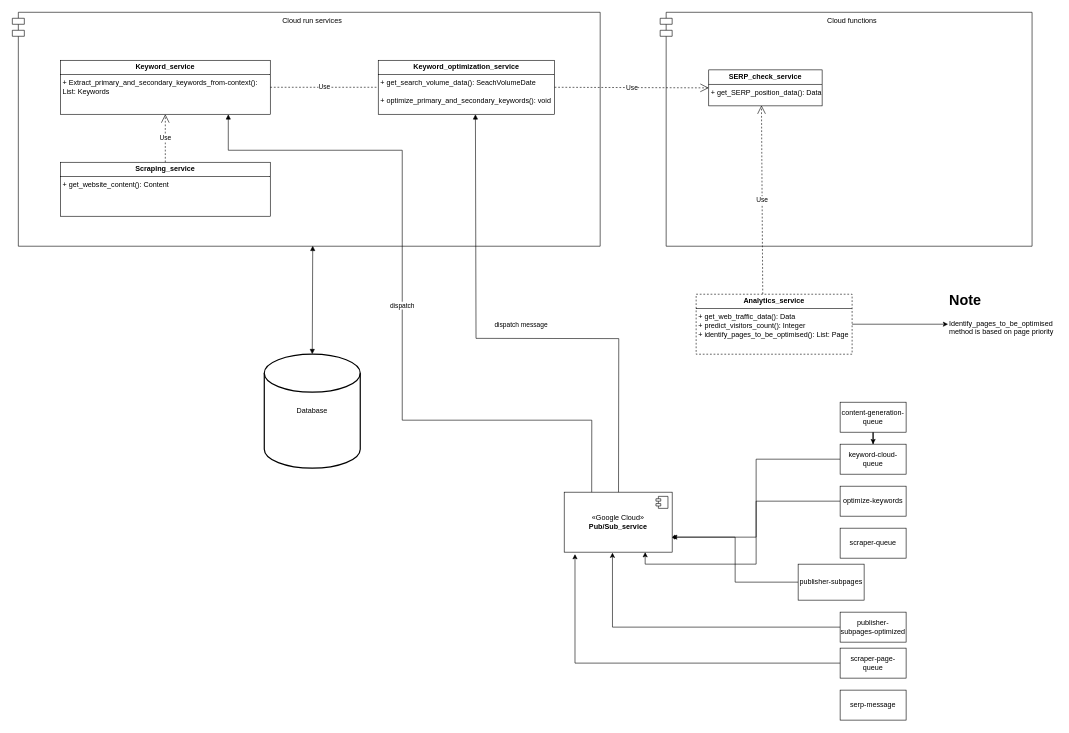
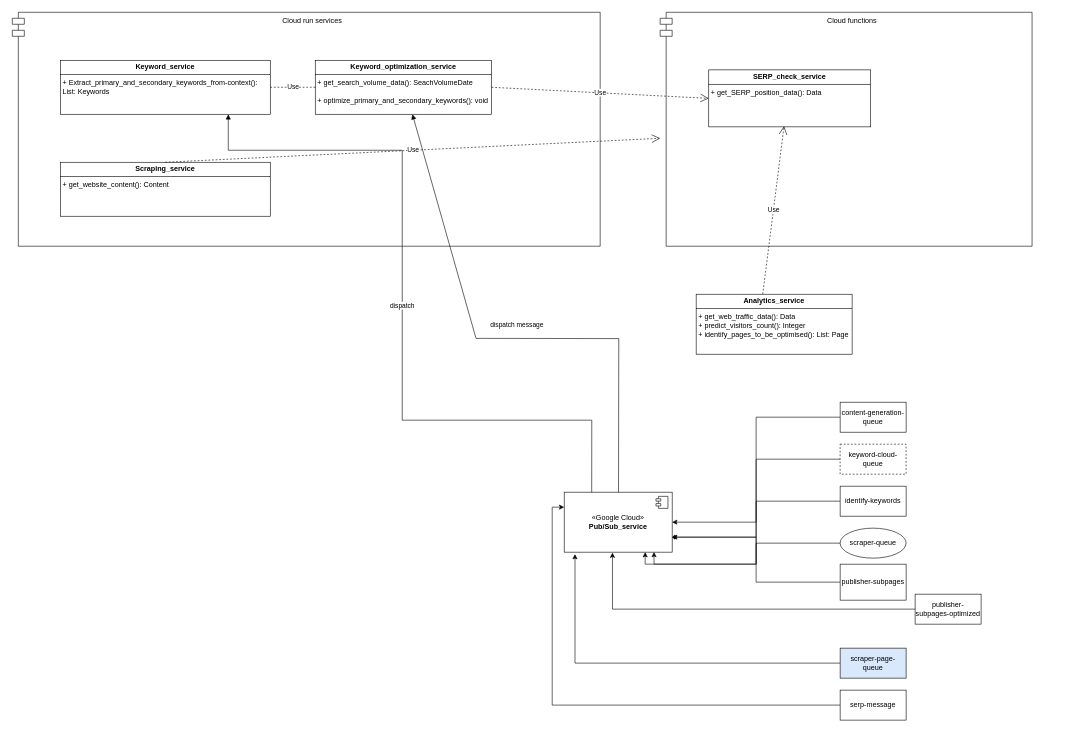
- <mxCell id="7" value="&lt;p style=&quot;margin:0px;margin-top:4px;text-align:center;&quot;&gt;&lt;b&gt;Keyword_optimization_service&lt;/b&gt;&lt;/p&gt;&lt;hr size=&quot;1&quot; style=&quot;border-style:solid;&quot;&gt;&lt;p style=&quot;margin:0px;margin-left:4px;&quot;&gt;&lt;/p&gt;&lt;p style=&quot;margin:0px;margin-left:4px;&quot;&gt;+ get_search_volume_data(): SeachVolumeDate&lt;/p&gt;&lt;p style=&quot;margin:0px;margin-left:4px;&quot;&gt;&lt;br&gt;&lt;/p&gt;&lt;p style=&quot;margin:0px;margin-left:4px;&quot;&gt;+ optimize_primary_and_secondary_keywords(): void&lt;/p&gt;" style="verticalAlign=top;align=left;overflow=fill;html=1;whiteSpace=wrap;" parent="1" vertex="1"><mxGeometry x="630" y="100" width="294" height="90" as="geometry" /></mxCell>
+ <mxCell id="7" value="&lt;p style=&quot;margin:0px;margin-top:4px;text-align:center;&quot;&gt;&lt;b&gt;Keyword_optimization_service&lt;/b&gt;&lt;/p&gt;&lt;hr size=&quot;1&quot; style=&quot;border-style:solid;&quot;&gt;&lt;p style=&quot;margin:0px;margin-left:4px;&quot;&gt;&lt;/p&gt;&lt;p style=&quot;margin:0px;margin-left:4px;&quot;&gt;+ get_search_volume_data(): SeachVolumeDate&lt;/p&gt;&lt;p style=&quot;margin:0px;margin-left:4px;&quot;&gt;&lt;br&gt;&lt;/p&gt;&lt;p style=&quot;margin:0px;margin-left:4px;&quot;&gt;+ optimize_primary_and_secondary_keywords(): void&lt;/p&gt;" style="verticalAlign=top;align=left;overflow=fill;html=1;whiteSpace=wrap;" parent="1" vertex="1"><mxGeometry x="525" y="100" width="294" height="90" as="geometry" /></mxCell>
- <mxCell id="6" value="&lt;p style=&quot;margin:0px;margin-top:4px;text-align:center;&quot;&gt;&lt;b&gt;SERP_check_service&lt;/b&gt;&lt;/p&gt;&lt;hr size=&quot;1&quot; style=&quot;border-style:solid;&quot;&gt;&lt;p style=&quot;margin:0px;margin-left:4px;&quot;&gt;&lt;/p&gt;&lt;p style=&quot;margin:0px;margin-left:4px;&quot;&gt;+ get_SERP_position_data(): Data&lt;/p&gt;" style="verticalAlign=top;align=left;overflow=fill;html=1;whiteSpace=wrap;" parent="1" vertex="1"><mxGeometry x="1181" y="116" width="189" height="60" as="geometry" /></mxCell>
+ <mxCell id="6" value="&lt;p style=&quot;margin:0px;margin-top:4px;text-align:center;&quot;&gt;&lt;b&gt;SERP_check_service&lt;/b&gt;&lt;/p&gt;&lt;hr size=&quot;1&quot; style=&quot;border-style:solid;&quot;&gt;&lt;p style=&quot;margin:0px;margin-left:4px;&quot;&gt;&lt;/p&gt;&lt;p style=&quot;margin:0px;margin-left:4px;&quot;&gt;+ get_SERP_position_data(): Data&lt;/p&gt;" style="verticalAlign=top;align=left;overflow=fill;html=1;whiteSpace=wrap;" parent="1" vertex="1"><mxGeometry x="1181" y="116" width="270" height="95" as="geometry" /></mxCell>
- <mxCell id="8" value="Use" style="endArrow=open;endSize=12;dashed=1;html=1;rounded=0;entryX=0.5;entryY=1;entryDx=0;entryDy=0;exitX=0.5;exitY=0;exitDx=0;exitDy=0;" parent="1" source="4" target="3" edge="1"><mxGeometry width="160" relative="1" as="geometry"><mxPoint x="120" y="580" as="sourcePoint" /><mxPoint x="280" y="580" as="targetPoint" /></mxGeometry></mxCell>
+ <mxCell id="8" value="Use" style="endArrow=open;endSize=12;dashed=1;html=1;rounded=0;exitX=0.5;exitY=0;exitDx=0;exitDy=0;" parent="1" source="4" target="5" edge="1"><mxGeometry width="160" relative="1" as="geometry"><mxPoint x="120" y="580" as="sourcePoint" /><mxPoint x="280" y="580" as="targetPoint" /></mxGeometry></mxCell>
- <mxCell id="16" value="" style="endArrow=block;startArrow=block;endFill=1;startFill=1;html=1;rounded=0;entryX=0.5;entryY=0;entryDx=0;entryDy=0;entryPerimeter=0;exitX=0.511;exitY=0.998;exitDx=0;exitDy=0;exitPerimeter=0;" edge="1" parent="1" source="2" target="15"><mxGeometry width="160" relative="1" as="geometry"><mxPoint x="290" y="520" as="sourcePoint" /><mxPoint x="450" y="520" as="targetPoint" /><Array as="points" /></mxGeometry></mxCell>
- <mxCell id="11" value="&lt;p style=&quot;margin:0px;margin-top:4px;text-align:center;&quot;&gt;&lt;b&gt;Analytics_service&lt;/b&gt;&lt;/p&gt;&lt;hr size=&quot;1&quot; style=&quot;border-style:solid;&quot;&gt;&lt;p style=&quot;margin:0px;margin-left:4px;&quot;&gt;&lt;/p&gt;&lt;p style=&quot;margin:0px;margin-left:4px;&quot;&gt;+ get_web_traffic_data(): Data&lt;/p&gt;&lt;p style=&quot;margin:0px;margin-left:4px;&quot;&gt;+ predict_visitors_count(): Integer&lt;/p&gt;&lt;p style=&quot;margin:0px;margin-left:4px;&quot;&gt;+ identify_pages_to_be_optimised(): List: Page&lt;/p&gt;" style="verticalAlign=top;align=left;overflow=fill;html=1;whiteSpace=wrap;dashed=1;" parent="1" vertex="1"><mxGeometry x="1160" y="490" width="260" height="100" as="geometry" /></mxCell>
+ <mxCell id="11" value="&lt;p style=&quot;margin:0px;margin-top:4px;text-align:center;&quot;&gt;&lt;b&gt;Analytics_service&lt;/b&gt;&lt;/p&gt;&lt;hr size=&quot;1&quot; style=&quot;border-style:solid;&quot;&gt;&lt;p style=&quot;margin:0px;margin-left:4px;&quot;&gt;&lt;/p&gt;&lt;p style=&quot;margin:0px;margin-left:4px;&quot;&gt;+ get_web_traffic_data(): Data&lt;/p&gt;&lt;p style=&quot;margin:0px;margin-left:4px;&quot;&gt;+ predict_visitors_count(): Integer&lt;/p&gt;&lt;p style=&quot;margin:0px;margin-left:4px;&quot;&gt;+ identify_pages_to_be_optimised(): List: Page&lt;/p&gt;" style="verticalAlign=top;align=left;overflow=fill;html=1;whiteSpace=wrap;" parent="1" vertex="1"><mxGeometry x="1160" y="490" width="260" height="100" as="geometry" /></mxCell>
- <mxCell id="12" style="edgeStyle=orthogonalEdgeStyle;rounded=0;orthogonalLoop=1;jettySize=auto;html=1;exitX=1;exitY=0.5;exitDx=0;exitDy=0;" parent="1" source="11" target="13" edge="1"><mxGeometry relative="1" as="geometry" /></mxCell>
- <mxCell id="13" value="&lt;h1 style=&quot;margin-top: 0px;&quot;&gt;Note&lt;/h1&gt;&lt;p&gt;Identify_pages_to_be_optimised method is based on page priority&lt;/p&gt;" style="text;html=1;whiteSpace=wrap;overflow=hidden;rounded=0;" parent="1" vertex="1"><mxGeometry x="1580" y="480" width="180" height="120" as="geometry" /></mxCell>
- <mxCell id="15" value="Database" style="strokeWidth=2;html=1;shape=mxgraph.flowchart.database;whiteSpace=wrap;" parent="1" vertex="1"><mxGeometry x="440" y="590" width="160" height="190" as="geometry" /></mxCell>
- <mxCell id="19" style="edgeStyle=orthogonalEdgeStyle;rounded=0;orthogonalLoop=1;jettySize=auto;html=1;" edge="1" parent="1" source="20" target="22"><mxGeometry relative="1" as="geometry" /></mxCell>
+ <mxCell id="19" style="edgeStyle=orthogonalEdgeStyle;rounded=0;orthogonalLoop=1;jettySize=auto;html=1;entryX=1;entryY=0.5;entryDx=0;entryDy=0;" edge="1" parent="1" source="20" target="17"><mxGeometry relative="1" as="geometry" /></mxCell>
- <mxCell id="22" value="keyword-cloud-queue" style="html=1;whiteSpace=wrap;" vertex="1" parent="1"><mxGeometry x="1400" y="740" width="110" height="50" as="geometry" /></mxCell>
+ <mxCell id="22" value="keyword-cloud-queue" style="html=1;whiteSpace=wrap;dashed=1;" vertex="1" parent="1"><mxGeometry x="1400" y="740" width="110" height="50" as="geometry" /></mxCell>
- <mxCell id="24" value="optimize-keywords" style="html=1;whiteSpace=wrap;" vertex="1" parent="1"><mxGeometry x="1400" y="810" width="110" height="50" as="geometry" /></mxCell>
+ <mxCell id="24" value="identify-keywords" style="html=1;whiteSpace=wrap;" vertex="1" parent="1"><mxGeometry x="1400" y="810" width="110" height="50" as="geometry" /></mxCell>
+ <mxCell id="30" style="edgeStyle=orthogonalEdgeStyle;rounded=0;orthogonalLoop=1;jettySize=auto;html=1;entryX=0;entryY=0.25;entryDx=0;entryDy=0;" edge="1" parent="1" source="31" target="17"><mxGeometry relative="1" as="geometry" /></mxCell>
- <mxCell id="29" value="scraper-queue" style="html=1;whiteSpace=wrap;" vertex="1" parent="1"><mxGeometry x="1400" y="880" width="110" height="50" as="geometry" /></mxCell>
+ <mxCell id="29" value="scraper-queue" style="ellipse;html=1;whiteSpace=wrap;" vertex="1" parent="1"><mxGeometry x="1400" y="880" width="110" height="50" as="geometry" /></mxCell>
+ <mxCell id="33" style="edgeStyle=orthogonalEdgeStyle;rounded=0;orthogonalLoop=1;jettySize=auto;html=1;entryX=0.832;entryY=0.998;entryDx=0;entryDy=0;entryPerimeter=0;" edge="1" parent="1" source="29" target="17"><mxGeometry relative="1" as="geometry" /></mxCell>
- <mxCell id="26" value="publisher-subpages" style="html=1;whiteSpace=wrap;" vertex="1" parent="1"><mxGeometry x="1330" y="940" width="110" height="60" as="geometry" /></mxCell>
+ <mxCell id="26" value="publisher-subpages" style="html=1;whiteSpace=wrap;" vertex="1" parent="1"><mxGeometry x="1400" y="940" width="110" height="60" as="geometry" /></mxCell>
- <mxCell id="27" value="publisher-subpages-optimized" style="html=1;whiteSpace=wrap;" vertex="1" parent="1"><mxGeometry x="1400" y="1020" width="110" height="50" as="geometry" /></mxCell>
+ <mxCell id="27" value="publisher-subpages-optimized" style="html=1;whiteSpace=wrap;" vertex="1" parent="1"><mxGeometry x="1525" y="990" width="110" height="50" as="geometry" /></mxCell>
- <mxCell id="28" value="scraper-page-queue" style="html=1;whiteSpace=wrap;" vertex="1" parent="1"><mxGeometry x="1400" y="1080" width="110" height="50" as="geometry" /></mxCell>
+ <mxCell id="28" value="scraper-page-queue" style="html=1;whiteSpace=wrap;fillColor=#dae8fc;" vertex="1" parent="1"><mxGeometry x="1400" y="1080" width="110" height="50" as="geometry" /></mxCell>
